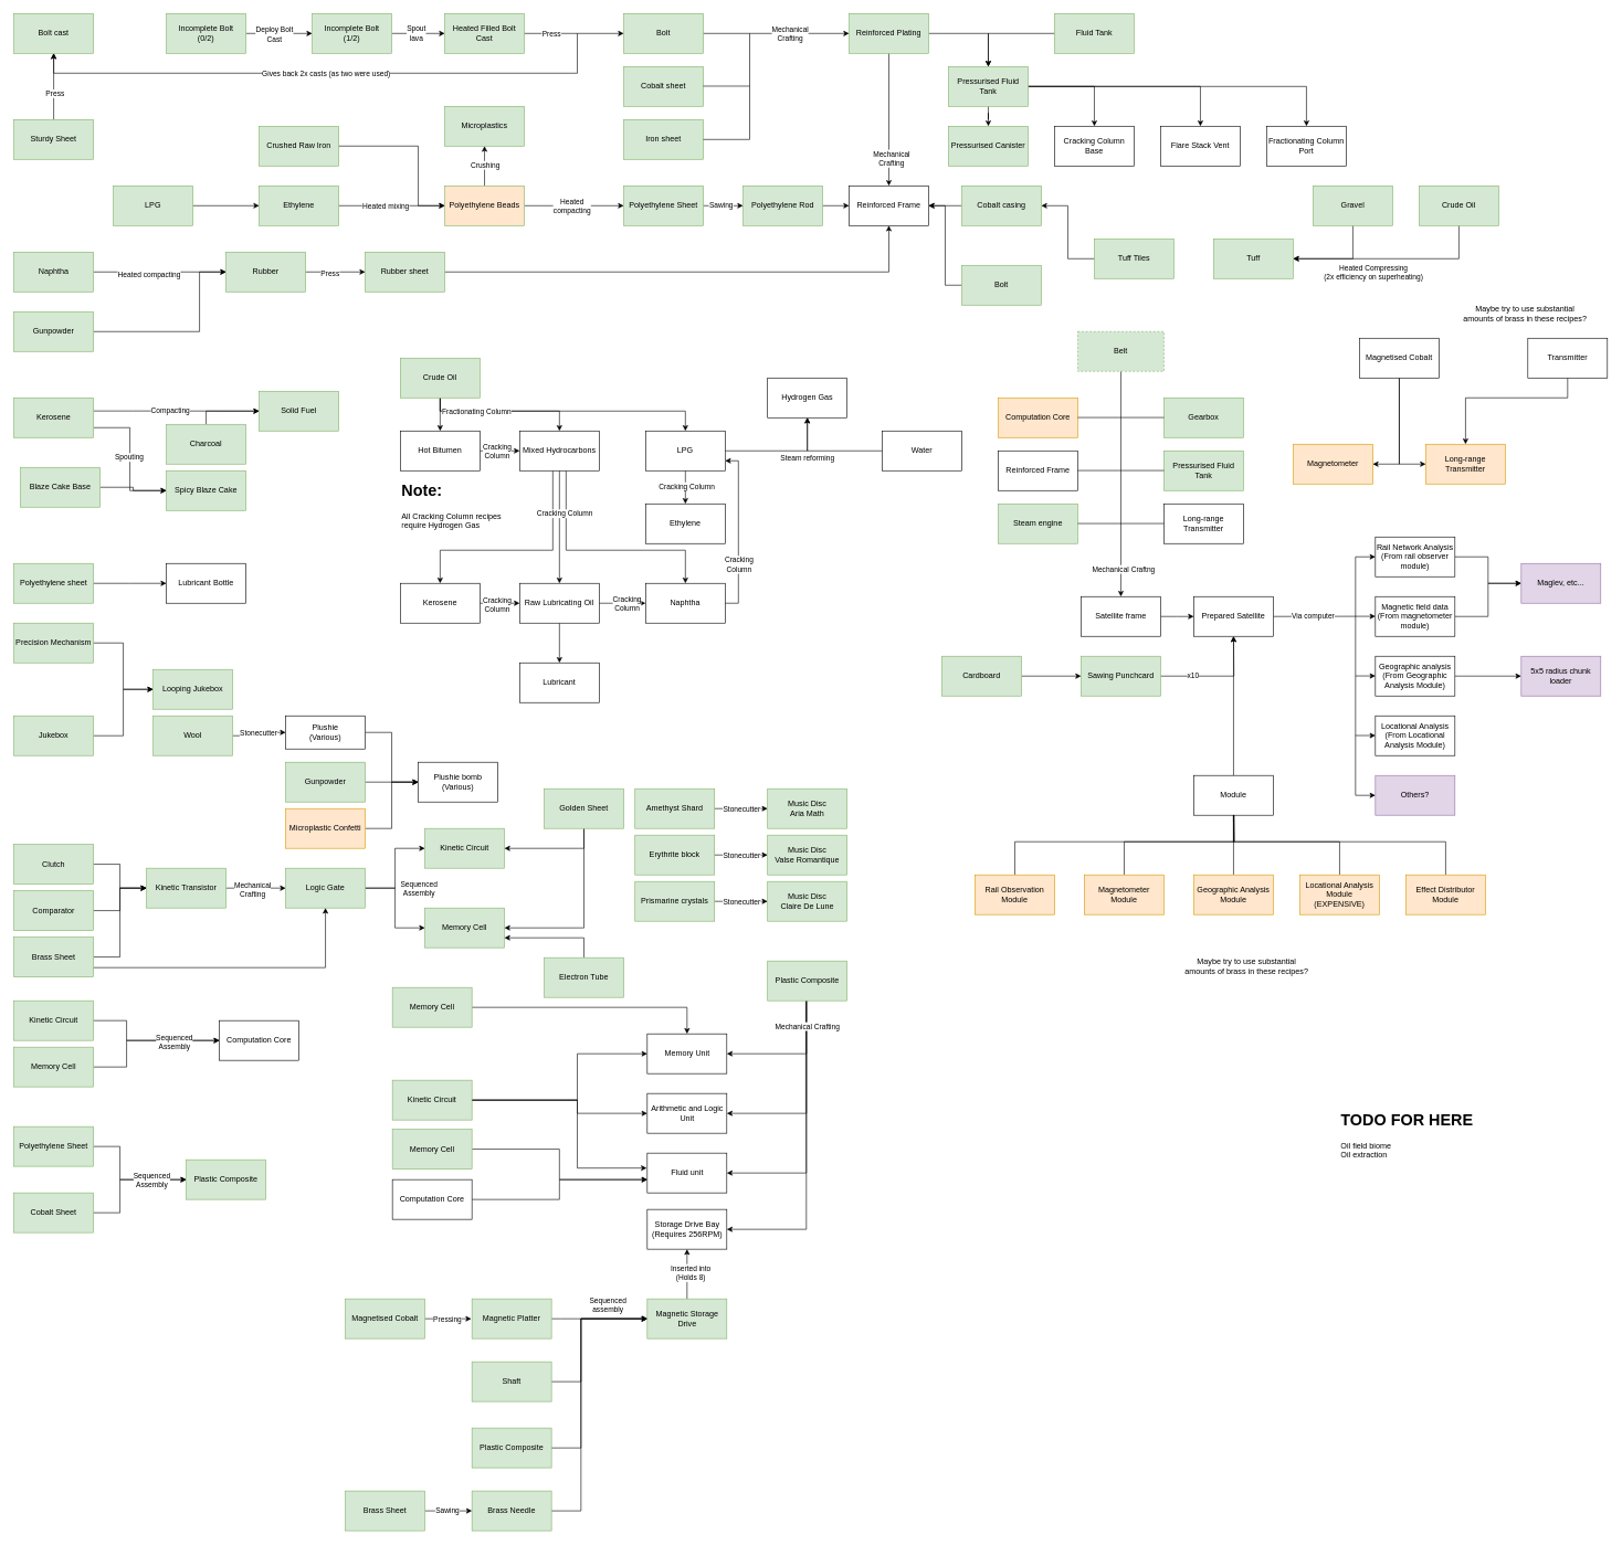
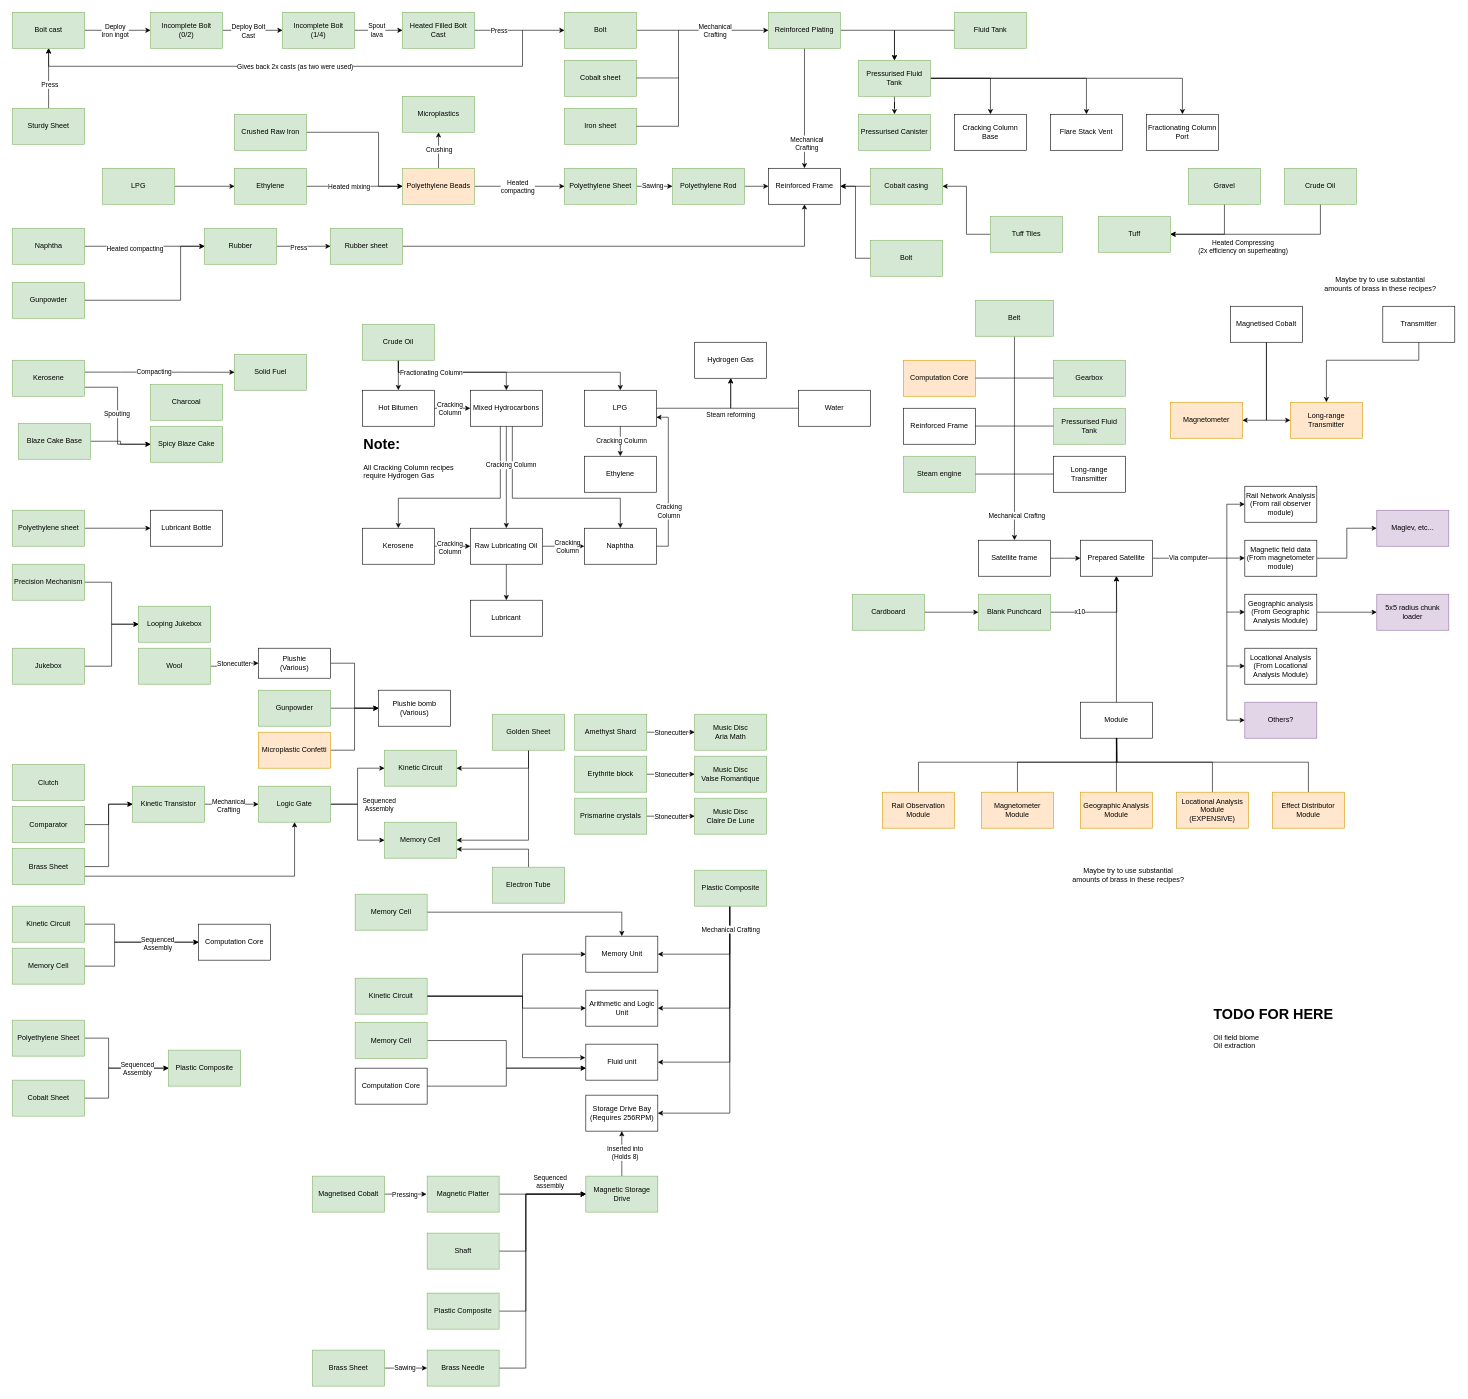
+ <mxCell id="24" style="edgeStyle=orthogonalEdgeStyle;rounded=0;orthogonalLoop=1;jettySize=auto;html=1;entryX=0;entryY=0.5;entryDx=0;entryDy=0;" parent="1" source="26" target="31" edge="1"><mxGeometry relative="1" as="geometry" /></mxCell>
+ <mxCell id="25" value="Deploy&lt;br&gt;Iron ingot" style="edgeLabel;html=1;align=center;verticalAlign=middle;resizable=0;points=[];" parent="24" vertex="1" connectable="0"><mxGeometry x="-0.369" y="2" relative="1" as="geometry"><mxPoint x="15" y="2" as="offset" /></mxGeometry></mxCell>
- <mxCell id="46" value="Incomplete Bolt&lt;br&gt;(1/2)" style="rounded=0;whiteSpace=wrap;html=1;fillColor=#d5e8d4;strokeColor=#82b366;" parent="1" vertex="1"><mxGeometry x="470" y="20" width="120" height="60" as="geometry" /></mxCell>
+ <mxCell id="46" value="Incomplete Bolt&lt;br&gt;(1/4)" style="rounded=0;whiteSpace=wrap;html=1;fillColor=#d5e8d4;strokeColor=#82b366;" parent="1" vertex="1"><mxGeometry x="470" y="20" width="120" height="60" as="geometry" /></mxCell>
- <mxCell id="77" value="Belt" style="rounded=0;whiteSpace=wrap;html=1;fillColor=#d5e8d4;strokeColor=#82b366;dashed=1;" parent="1" vertex="1"><mxGeometry x="1625" y="500" width="130" height="60" as="geometry" /></mxCell>
+ <mxCell id="77" value="Belt" style="rounded=0;whiteSpace=wrap;html=1;fillColor=#d5e8d4;strokeColor=#82b366;" parent="1" vertex="1"><mxGeometry x="1625" y="500" width="130" height="60" as="geometry" /></mxCell>
- <mxCell id="149" style="edgeStyle=orthogonalEdgeStyle;rounded=0;orthogonalLoop=1;jettySize=auto;html=1;entryX=0;entryY=0.5;entryDx=0;entryDy=0;" parent="1" source="150" target="127" edge="1"><mxGeometry relative="1" as="geometry"><Array as="points"><mxPoint x="310" y="620" /></Array></mxGeometry></mxCell>
- <mxCell id="4" style="edgeStyle=orthogonalEdgeStyle;rounded=0;orthogonalLoop=1;jettySize=auto;html=1;" parent="1" source="5" target="15" edge="1"><mxGeometry relative="1" as="geometry" /></mxCell>
- <mxCell id="19" value="Sawing Punchcard" style="rounded=0;whiteSpace=wrap;html=1;fillColor=#d5e8d4;strokeColor=#82b366;" parent="1" vertex="1"><mxGeometry x="1630" y="990" width="120" height="60" as="geometry" /></mxCell>
+ <mxCell id="19" value="Blank Punchcard" style="rounded=0;whiteSpace=wrap;html=1;fillColor=#d5e8d4;strokeColor=#82b366;" parent="1" vertex="1"><mxGeometry x="1630" y="990" width="120" height="60" as="geometry" /></mxCell>
- <mxCell id="192" style="edgeStyle=orthogonalEdgeStyle;rounded=0;orthogonalLoop=1;jettySize=auto;html=1;entryX=0;entryY=0.5;entryDx=0;entryDy=0;" parent="1" source="193" target="198" edge="1"><mxGeometry relative="1" as="geometry" /></mxCell>
